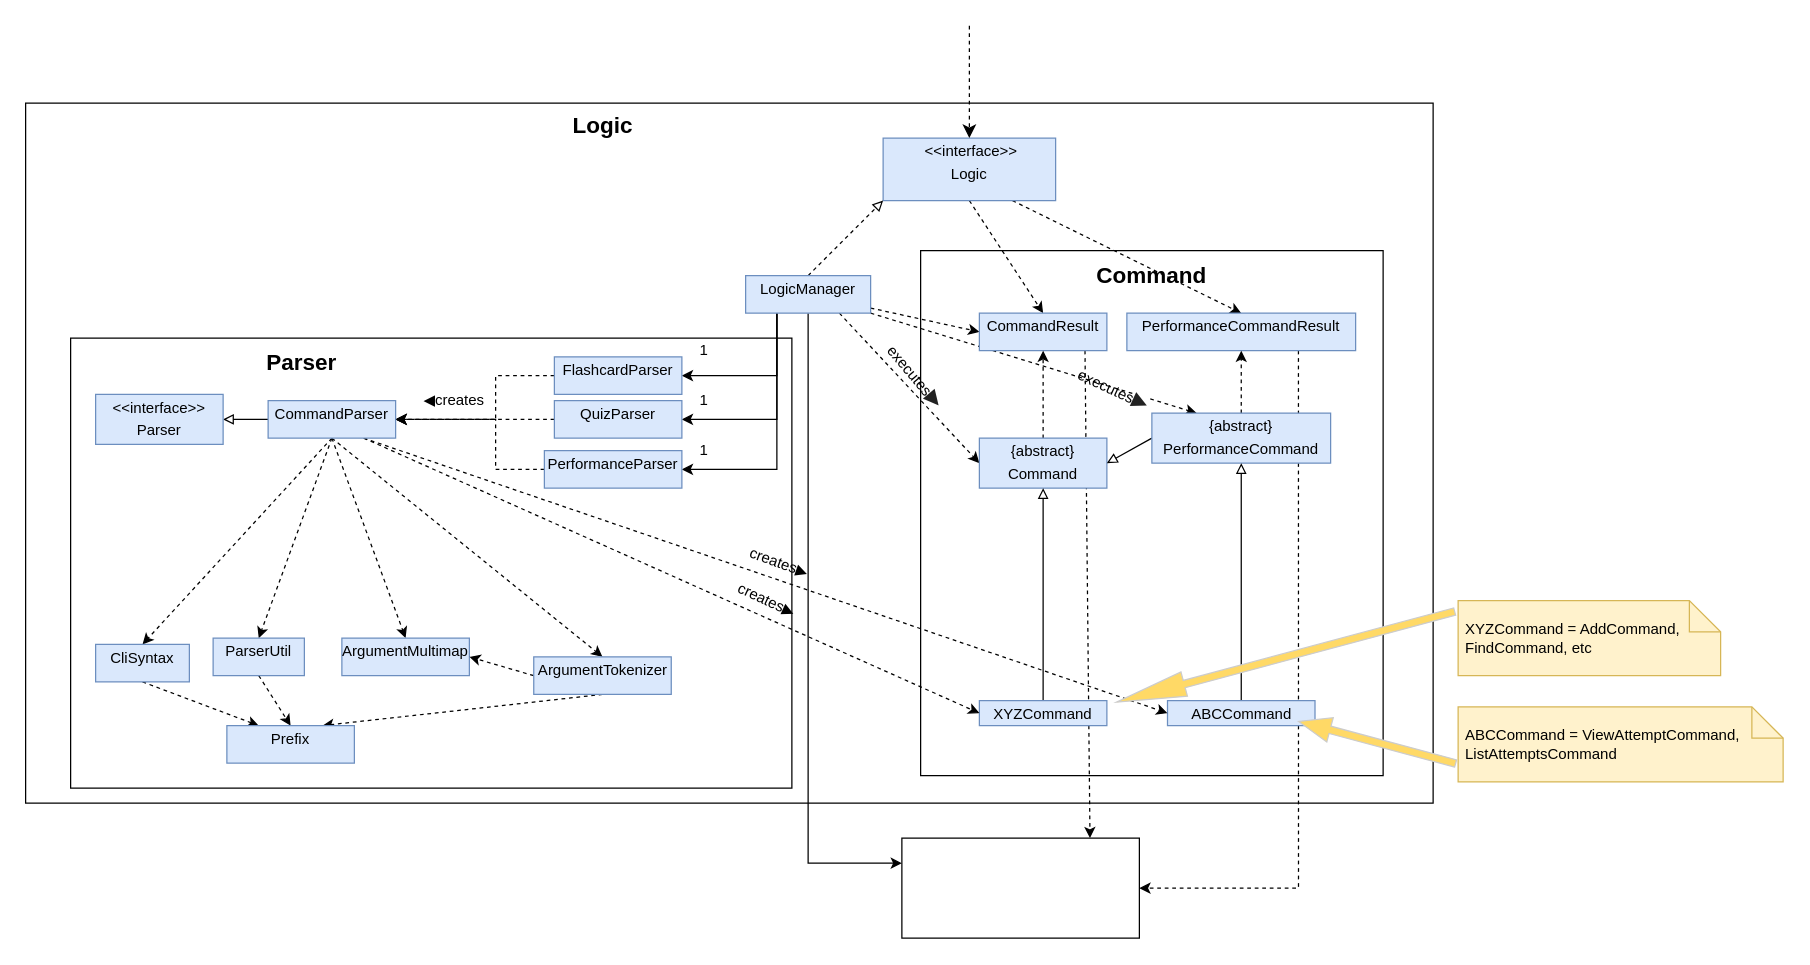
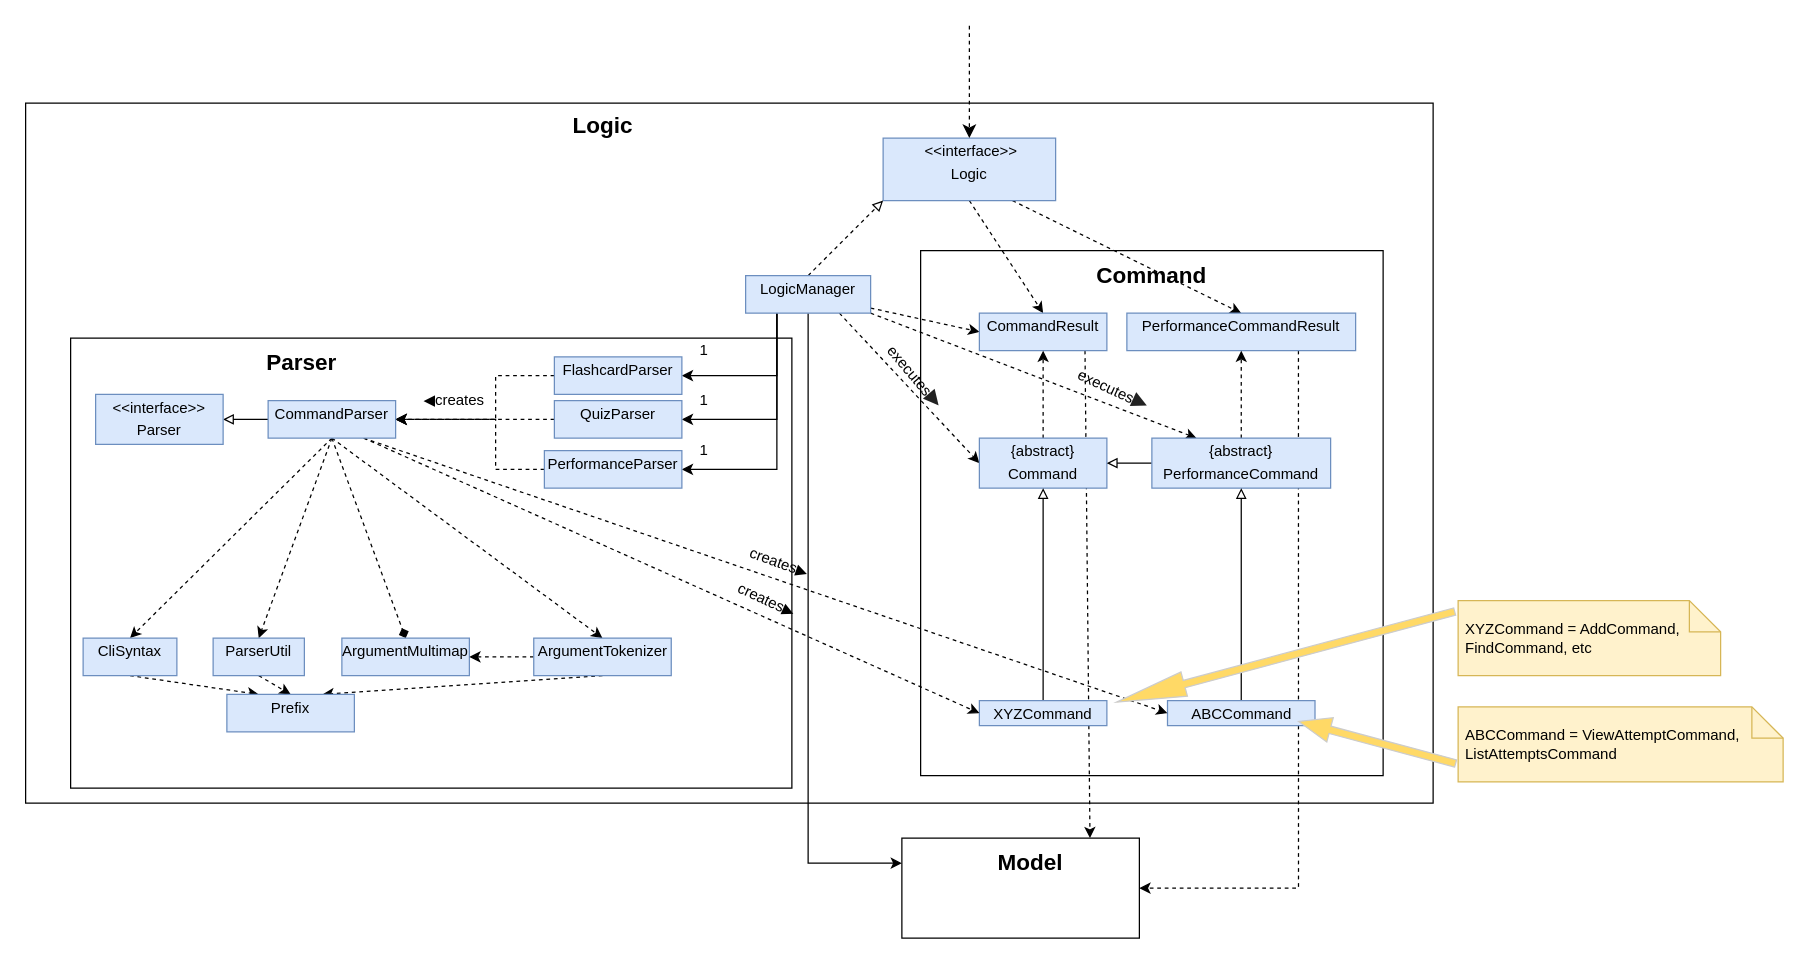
- <mxCell id="34" value="&lt;p style=&quot;margin: 0px ; margin-top: 4px ; text-align: center&quot;&gt;&lt;span style=&quot;text-align: left&quot;&gt;{abstract}&lt;/span&gt;&lt;br&gt;&lt;/p&gt;&lt;p style=&quot;margin: 0px ; margin-top: 4px ; text-align: center&quot;&gt;&lt;span style=&quot;text-align: left&quot;&gt;PerformanceCommand&lt;/span&gt;&lt;/p&gt;" style="verticalAlign=top;align=left;overflow=fill;fontSize=12;fontFamily=Helvetica;html=1;rounded=0;shadow=0;comic=0;labelBackgroundColor=none;strokeWidth=1;fillColor=#dae8fc;strokeColor=#6c8ebf;" vertex="1" parent="1"><mxGeometry x="921" y="330" width="143" height="40" as="geometry" /></mxCell>
+ <mxCell id="34" value="&lt;p style=&quot;margin: 0px ; margin-top: 4px ; text-align: center&quot;&gt;&lt;span style=&quot;text-align: left&quot;&gt;{abstract}&lt;/span&gt;&lt;br&gt;&lt;/p&gt;&lt;p style=&quot;margin: 0px ; margin-top: 4px ; text-align: center&quot;&gt;&lt;span style=&quot;text-align: left&quot;&gt;PerformanceCommand&lt;/span&gt;&lt;/p&gt;" style="verticalAlign=top;align=left;overflow=fill;fontSize=12;fontFamily=Helvetica;html=1;rounded=0;shadow=0;comic=0;labelBackgroundColor=none;strokeWidth=1;fillColor=#dae8fc;strokeColor=#6c8ebf;" vertex="1" parent="1"><mxGeometry x="921" y="350" width="143" height="40" as="geometry" /></mxCell>
- <mxCell id="50" style="edgeStyle=none;rounded=0;orthogonalLoop=1;jettySize=auto;html=1;exitX=0.5;exitY=1;exitDx=0;exitDy=0;entryX=0.5;entryY=0;entryDx=0;entryDy=0;dashed=1;endArrow=classic;endFill=1;strokeWidth=1;" edge="1" parent="1" source="54" target="59"><mxGeometry relative="1" as="geometry" /></mxCell>
+ <mxCell id="50" style="edgeStyle=none;rounded=0;orthogonalLoop=1;jettySize=auto;html=1;exitX=0.5;exitY=1;exitDx=0;exitDy=0;entryX=0.5;entryY=0;entryDx=0;entryDy=0;dashed=1;endArrow=diamond;endFill=1;strokeWidth=1;" edge="1" parent="1" source="54" target="59"><mxGeometry relative="1" as="geometry" /></mxCell>
- <mxCell id="56" value="&lt;p style=&quot;margin: 0px ; margin-top: 4px ; text-align: center&quot;&gt;&lt;span style=&quot;text-align: left&quot;&gt;CliSyntax&lt;/span&gt;&lt;br&gt;&lt;/p&gt;" style="verticalAlign=top;align=left;overflow=fill;fontSize=12;fontFamily=Helvetica;html=1;rounded=0;shadow=0;comic=0;labelBackgroundColor=none;strokeWidth=1;fillColor=#dae8fc;strokeColor=#6c8ebf;" vertex="1" parent="1"><mxGeometry x="76" y="515" width="75" height="30" as="geometry" /></mxCell>
+ <mxCell id="56" value="&lt;p style=&quot;margin: 0px ; margin-top: 4px ; text-align: center&quot;&gt;&lt;span style=&quot;text-align: left&quot;&gt;CliSyntax&lt;/span&gt;&lt;br&gt;&lt;/p&gt;" style="verticalAlign=top;align=left;overflow=fill;fontSize=12;fontFamily=Helvetica;html=1;rounded=0;shadow=0;comic=0;labelBackgroundColor=none;strokeWidth=1;fillColor=#dae8fc;strokeColor=#6c8ebf;" vertex="1" parent="1"><mxGeometry x="66" y="510" width="75" height="30" as="geometry" /></mxCell>
- <mxCell id="62" value="&lt;p style=&quot;margin: 0px ; margin-top: 4px ; text-align: center&quot;&gt;&lt;span style=&quot;text-align: left&quot;&gt;ArgumentTokenizer&lt;/span&gt;&lt;br&gt;&lt;/p&gt;" style="verticalAlign=top;align=left;overflow=fill;fontSize=12;fontFamily=Helvetica;html=1;rounded=0;shadow=0;comic=0;labelBackgroundColor=none;strokeWidth=1;fillColor=#dae8fc;strokeColor=#6c8ebf;" vertex="1" parent="1"><mxGeometry x="426.5" y="525" width="110" height="30" as="geometry" /></mxCell>
+ <mxCell id="62" value="&lt;p style=&quot;margin: 0px ; margin-top: 4px ; text-align: center&quot;&gt;&lt;span style=&quot;text-align: left&quot;&gt;ArgumentTokenizer&lt;/span&gt;&lt;br&gt;&lt;/p&gt;" style="verticalAlign=top;align=left;overflow=fill;fontSize=12;fontFamily=Helvetica;html=1;rounded=0;shadow=0;comic=0;labelBackgroundColor=none;strokeWidth=1;fillColor=#dae8fc;strokeColor=#6c8ebf;" vertex="1" parent="1"><mxGeometry x="426.5" y="510" width="110" height="30" as="geometry" /></mxCell>
- <mxCell id="64" value="&lt;p style=&quot;margin: 0px ; margin-top: 4px ; text-align: center&quot;&gt;&lt;span style=&quot;text-align: left&quot;&gt;Prefix&lt;/span&gt;&lt;br&gt;&lt;/p&gt;" style="verticalAlign=top;align=left;overflow=fill;fontSize=12;fontFamily=Helvetica;html=1;rounded=0;shadow=0;comic=0;labelBackgroundColor=none;strokeWidth=1;fillColor=#dae8fc;strokeColor=#6c8ebf;" vertex="1" parent="1"><mxGeometry x="181" y="580" width="102" height="30" as="geometry" /></mxCell>
+ <mxCell id="64" value="&lt;p style=&quot;margin: 0px ; margin-top: 4px ; text-align: center&quot;&gt;&lt;span style=&quot;text-align: left&quot;&gt;Prefix&lt;/span&gt;&lt;br&gt;&lt;/p&gt;" style="verticalAlign=top;align=left;overflow=fill;fontSize=12;fontFamily=Helvetica;html=1;rounded=0;shadow=0;comic=0;labelBackgroundColor=none;strokeWidth=1;fillColor=#dae8fc;strokeColor=#6c8ebf;" vertex="1" parent="1"><mxGeometry x="181" y="555" width="102" height="30" as="geometry" /></mxCell>
+ <mxCell id="25" value="&lt;b&gt;&lt;font style=&quot;font-size: 18px&quot;&gt;Model&lt;/font&gt;&lt;/b&gt;" style="text;html=1;strokeColor=none;fillColor=none;align=center;verticalAlign=middle;whiteSpace=wrap;rounded=0;" vertex="1" parent="1"><mxGeometry x="804" y="680" width="40" height="20" as="geometry" /></mxCell>
